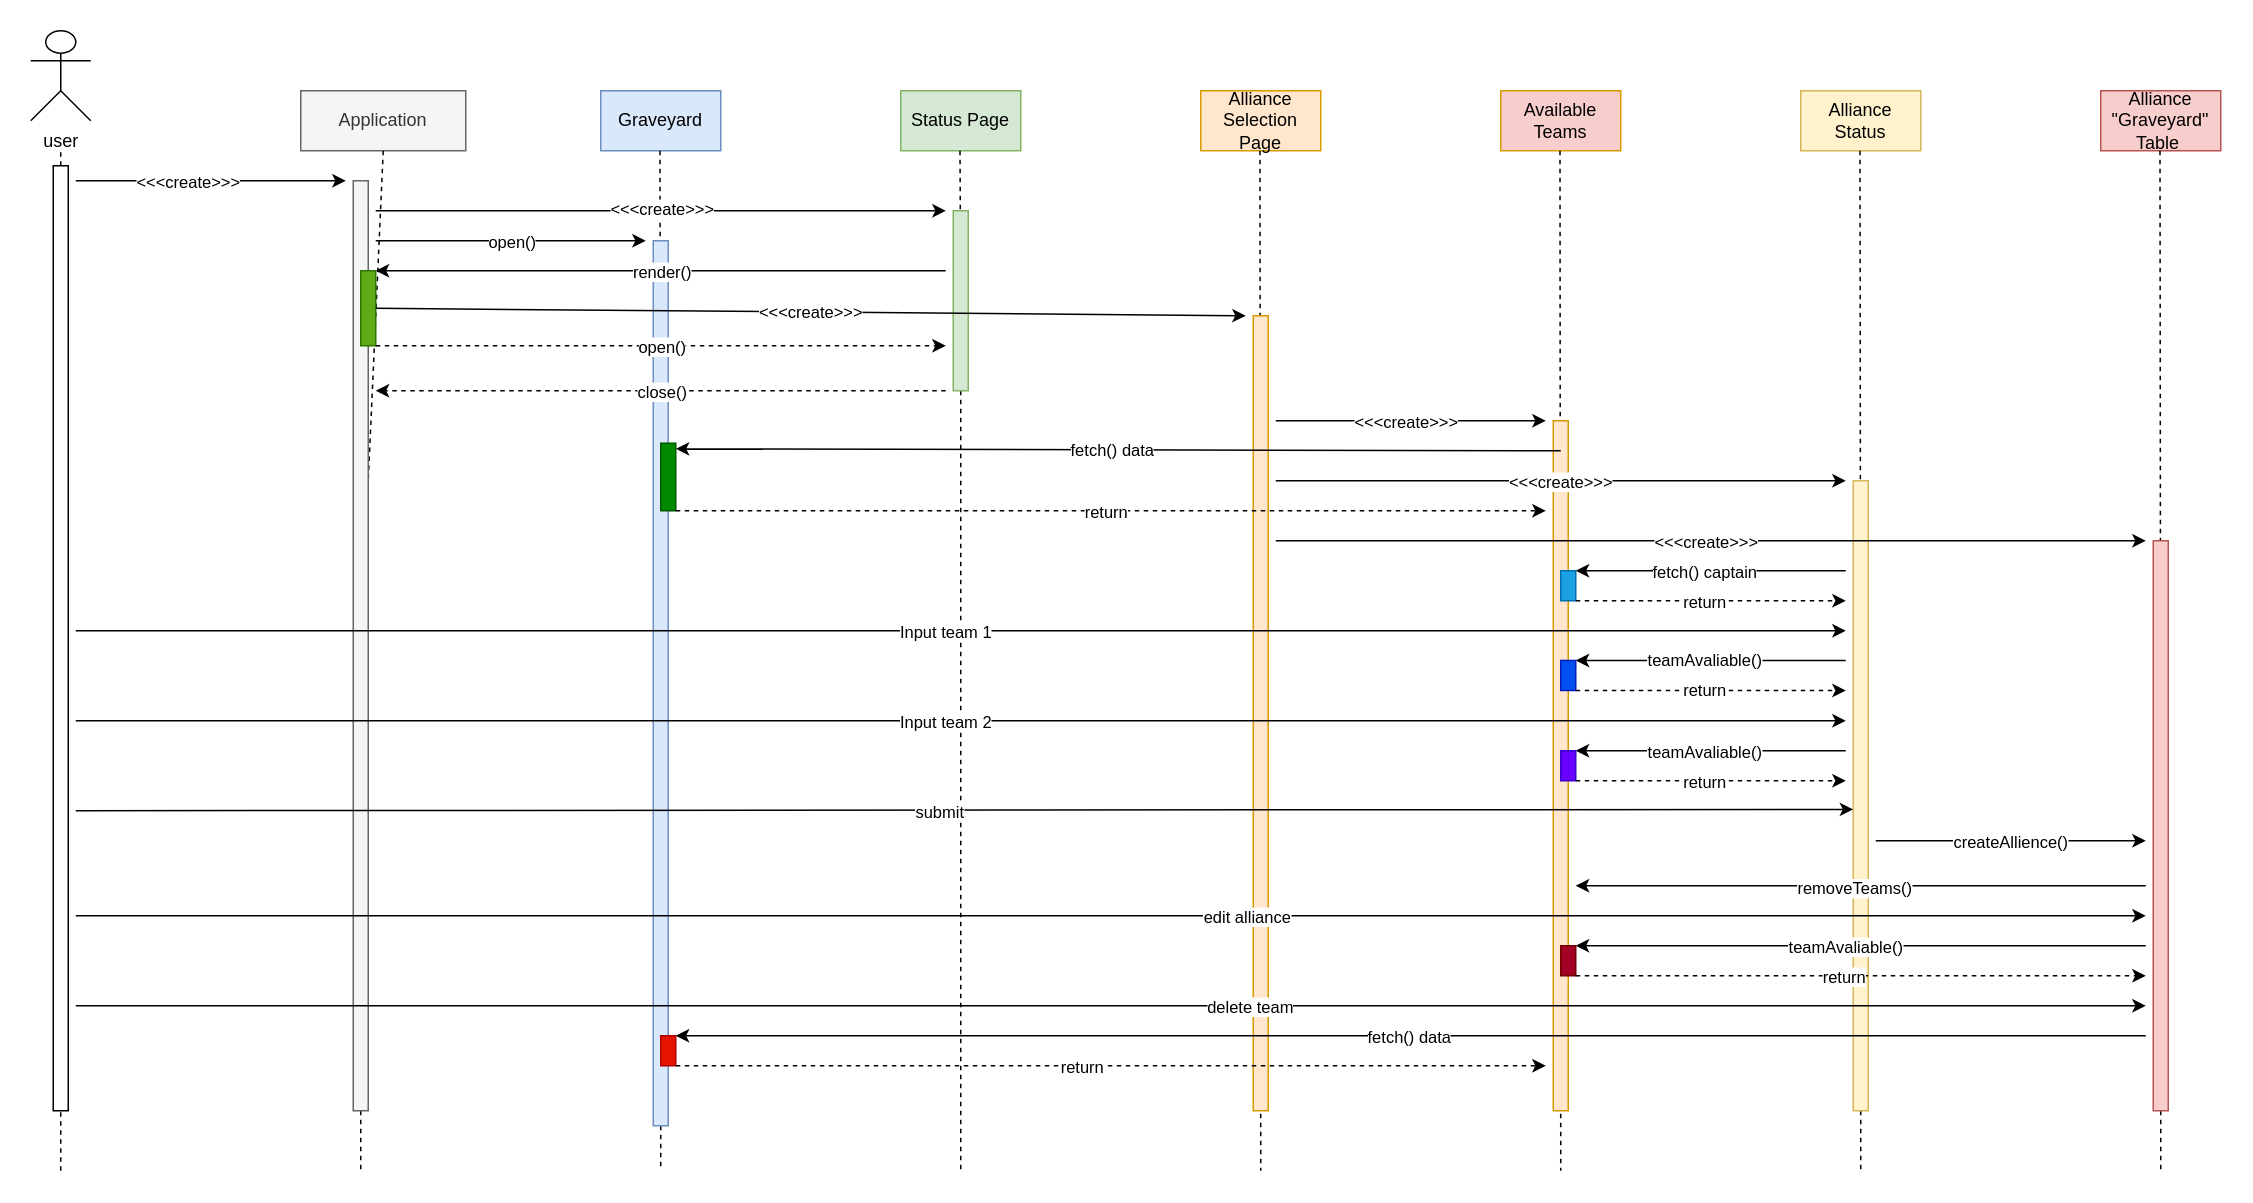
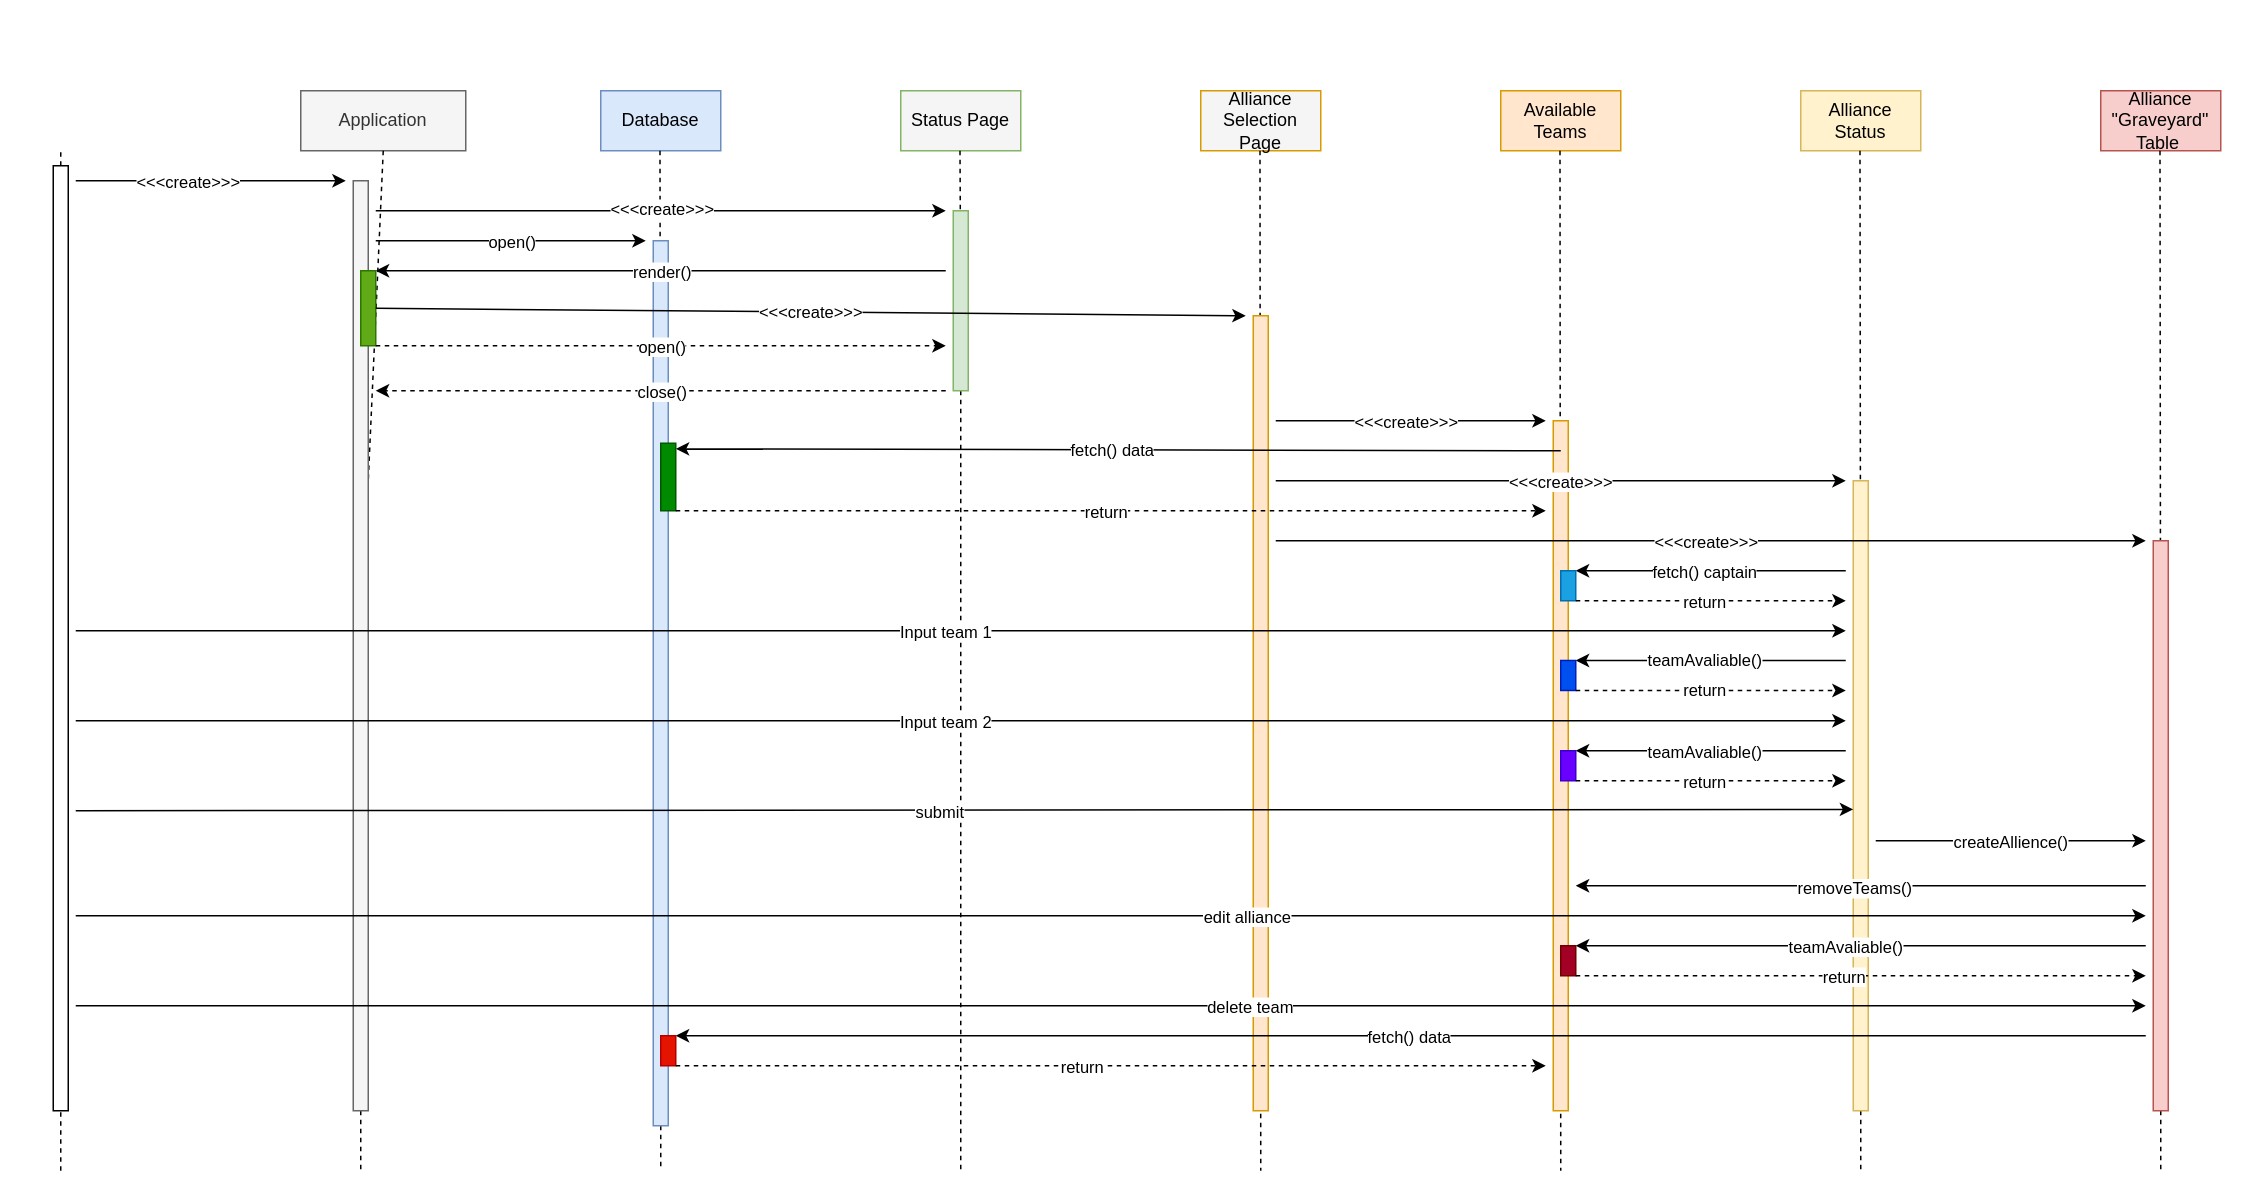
- <mxCell id="2" value="user" style="shape=umlActor;verticalLabelPosition=bottom;verticalAlign=top;html=1;outlineConnect=0;" vertex="1" parent="1"><mxGeometry x="20" width="40" height="60" as="geometry" y="20" /></mxCell>
- <mxCell id="7" value="Graveyard" style="rounded=0;whiteSpace=wrap;html=1;fillColor=#dae8fc;strokeColor=#6c8ebf;" vertex="1" parent="1"><mxGeometry x="400" y="60" width="80" height="40" as="geometry" /></mxCell>
+ <mxCell id="7" value="Database" style="rounded=0;whiteSpace=wrap;html=1;fillColor=#dae8fc;strokeColor=#6c8ebf;" vertex="1" parent="1"><mxGeometry x="400" y="60" width="80" height="40" as="geometry" /></mxCell>
- <mxCell id="6" value="Status Page" style="rounded=0;whiteSpace=wrap;html=1;fillColor=#d5e8d4;strokeColor=#82b366;" vertex="1" parent="1"><mxGeometry x="600" y="60" width="80" height="40" as="geometry" /></mxCell>
+ <mxCell id="6" value="Status Page" style="rounded=0;whiteSpace=wrap;html=1;fillColor=#f5f5f5;strokeColor=#82b366;" vertex="1" parent="1"><mxGeometry x="600" y="60" width="80" height="40" as="geometry" /></mxCell>
- <mxCell id="40" value="Alliance Selection Page" style="rounded=0;whiteSpace=wrap;html=1;fillColor=#ffe6cc;strokeColor=#d79b00;" vertex="1" parent="1"><mxGeometry x="800" y="60" width="80" height="40" as="geometry" /></mxCell>
+ <mxCell id="40" value="Alliance Selection Page" style="rounded=0;whiteSpace=wrap;html=1;fillColor=#f5f5f5;strokeColor=#d79b00;" vertex="1" parent="1"><mxGeometry x="800" y="60" width="80" height="40" as="geometry" /></mxCell>
- <mxCell id="8" value="Available Teams" style="rounded=0;whiteSpace=wrap;html=1;fillColor=#f8cecc;strokeColor=#d79b00;" vertex="1" parent="1"><mxGeometry x="1000" y="60" width="80" height="40" as="geometry" /></mxCell>
+ <mxCell id="8" value="Available Teams" style="rounded=0;whiteSpace=wrap;html=1;fillColor=#ffe6cc;strokeColor=#d79b00;" vertex="1" parent="1"><mxGeometry x="1000" y="60" width="80" height="40" as="geometry" /></mxCell>
